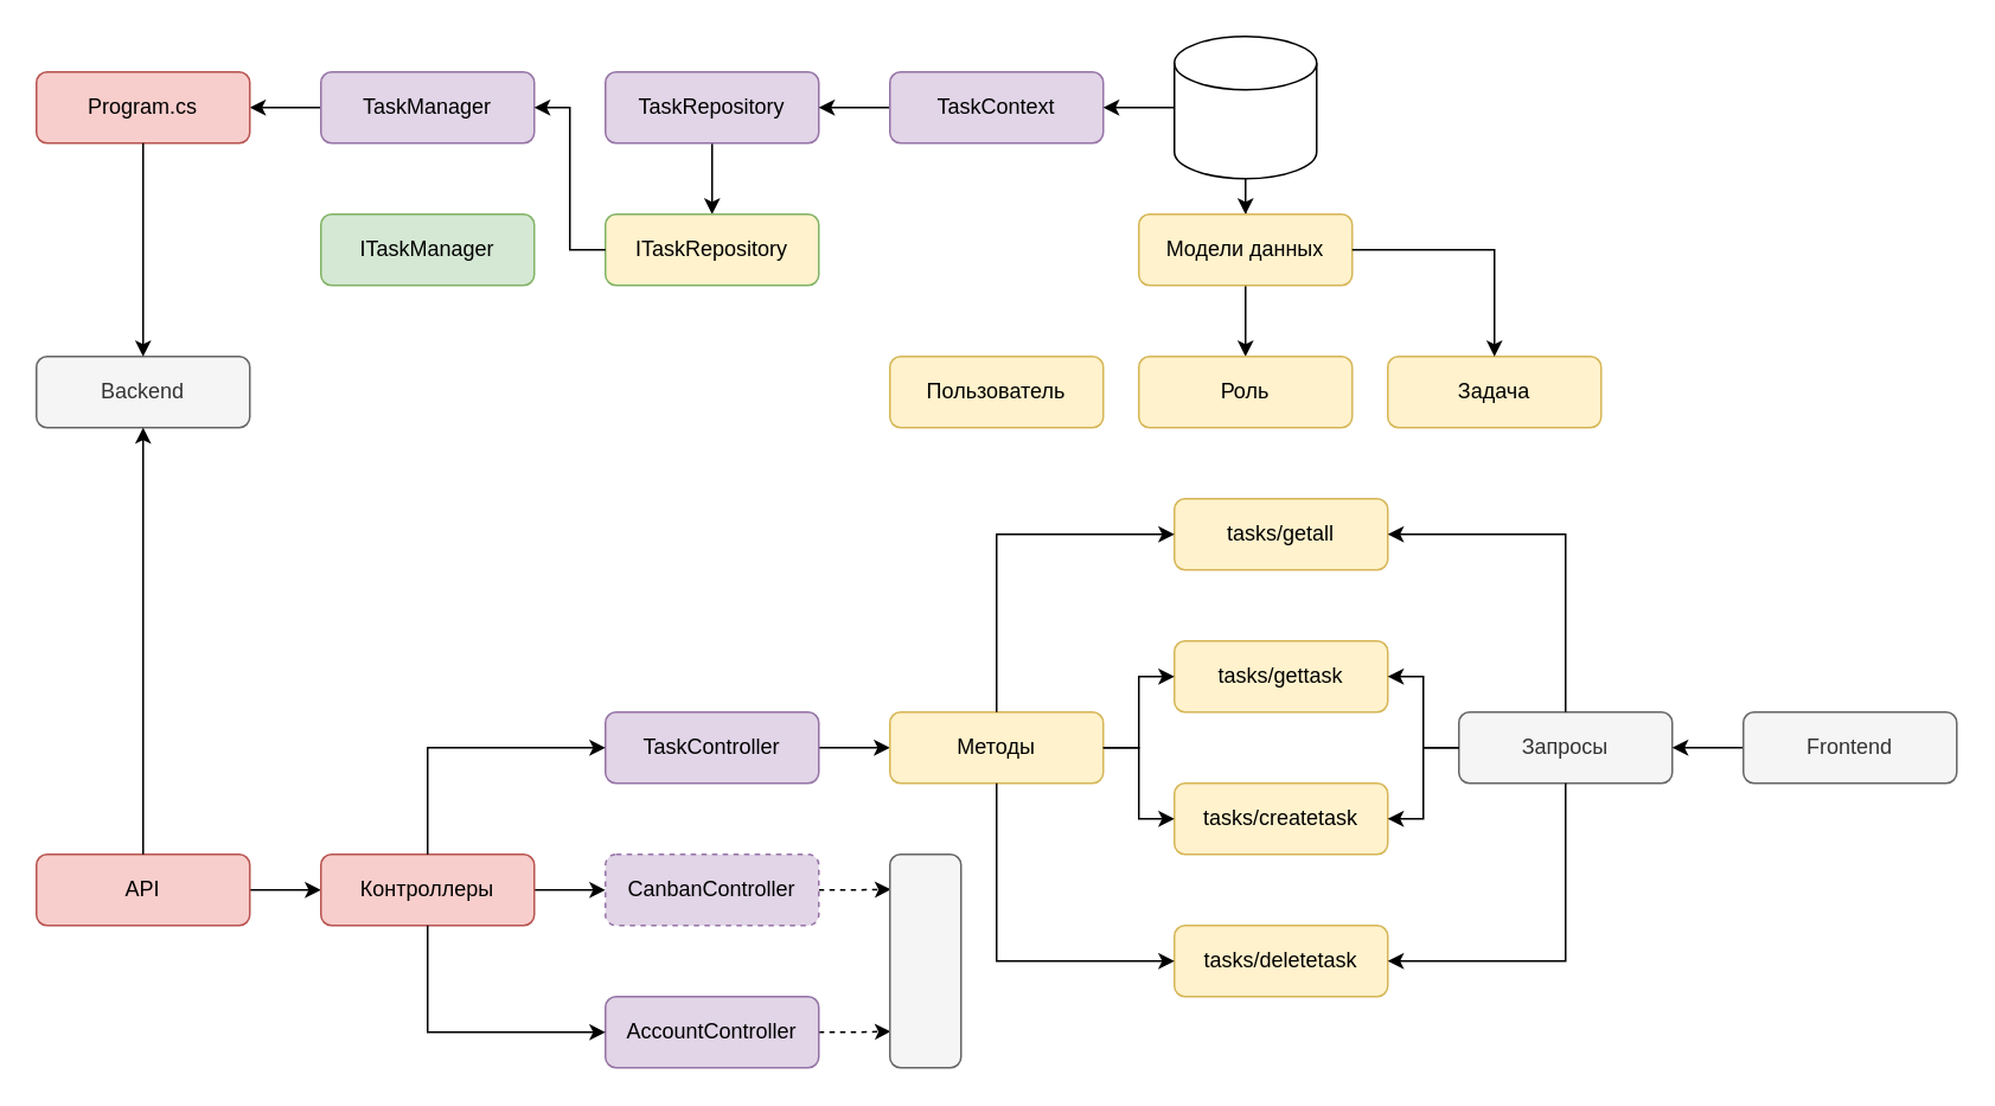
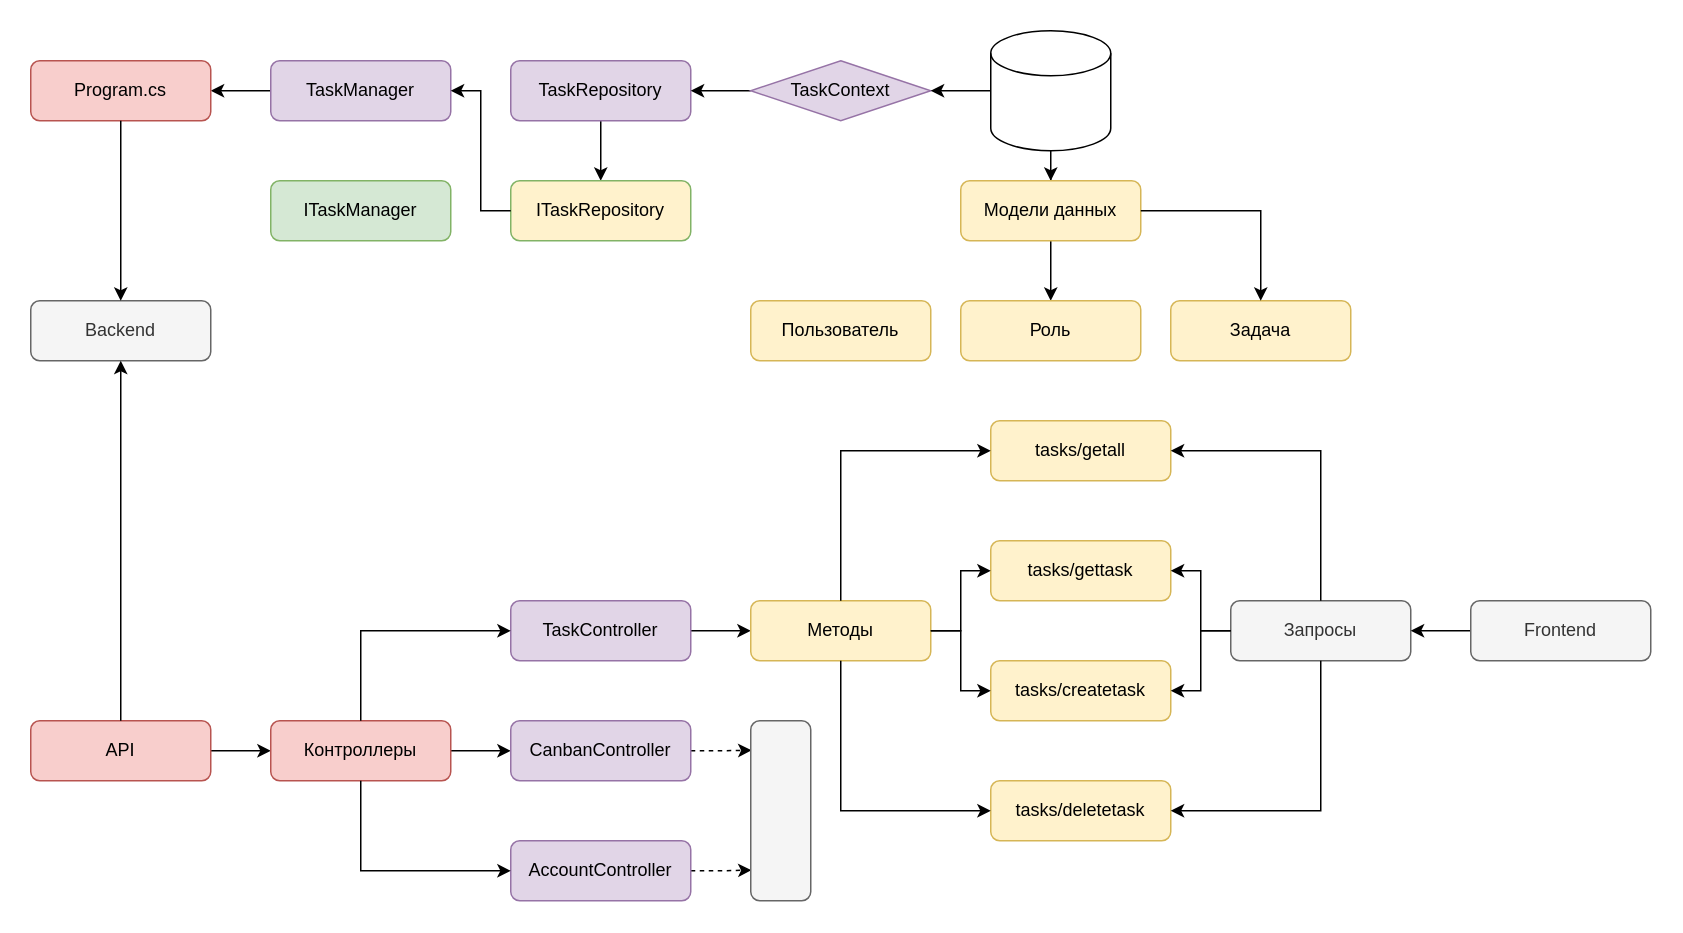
- <mxCell id="9" value="TaskContext" style="rounded=1;whiteSpace=wrap;html=1;fillColor=#e1d5e7;strokeColor=#9673a6;labelBackgroundColor=none;" vertex="1" parent="1"><mxGeometry x="500" y="40" width="120" height="40" as="geometry" /></mxCell>
+ <mxCell id="9" value="TaskContext" style="rhombus;whiteSpace=wrap;html=1;fillColor=#e1d5e7;strokeColor=#9673a6;labelBackgroundColor=none;" vertex="1" parent="1"><mxGeometry x="500" y="40" width="120" height="40" as="geometry" /></mxCell>
- <mxCell id="29" value="CanbanController" style="rounded=1;whiteSpace=wrap;html=1;fillColor=#e1d5e7;strokeColor=#9673a6;labelBackgroundColor=none;dashed=1;" vertex="1" parent="1"><mxGeometry x="340" y="480" width="120" height="40" as="geometry" /></mxCell>
+ <mxCell id="29" value="CanbanController" style="rounded=1;whiteSpace=wrap;html=1;fillColor=#e1d5e7;strokeColor=#9673a6;labelBackgroundColor=none;" vertex="1" parent="1"><mxGeometry x="340" y="480" width="120" height="40" as="geometry" /></mxCell>
